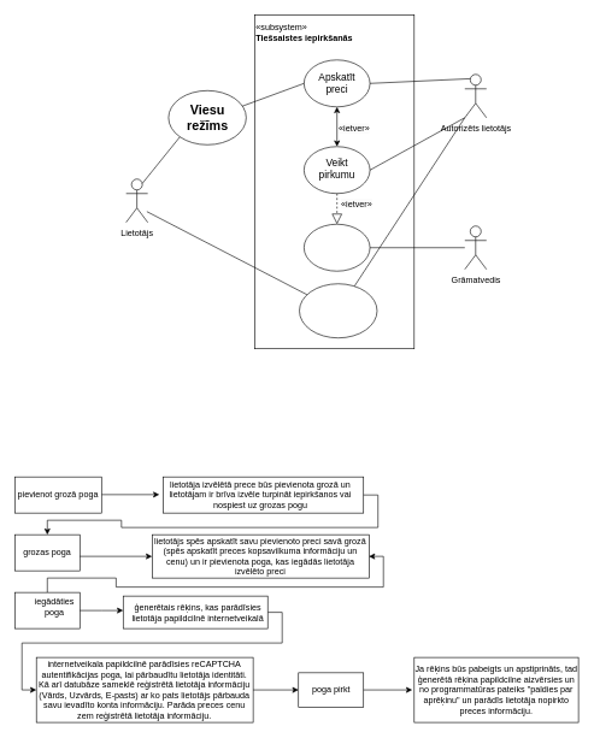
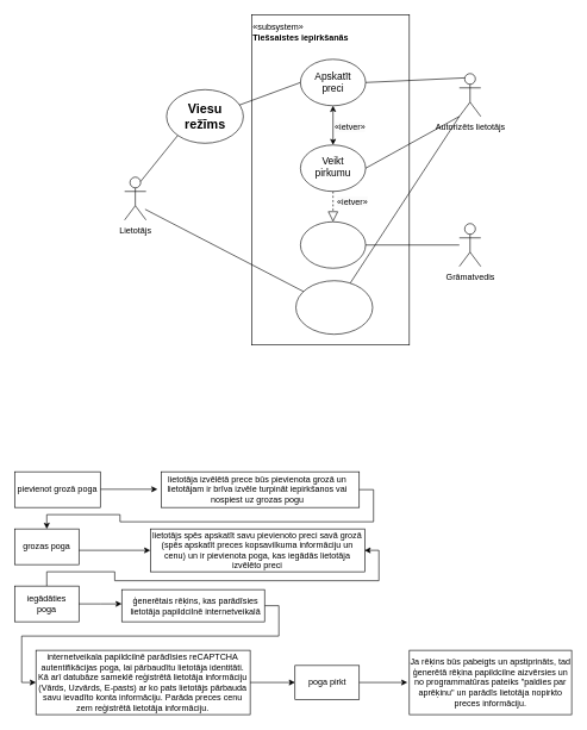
- <mxCell id="45" value="iegādāties poga" style="text;html=1;align=center;verticalAlign=middle;whiteSpace=wrap;rounded=0;" parent="1" vertex="1"><mxGeometry x="45" y="825" width="60" height="30" as="geometry" /></mxCell>
+ <mxCell id="45" value="iegādāties poga" style="text;html=1;align=center;verticalAlign=middle;whiteSpace=wrap;rounded=0;" parent="1" vertex="1"><mxGeometry x="35" y="830" width="60" height="30" as="geometry" /></mxCell>
